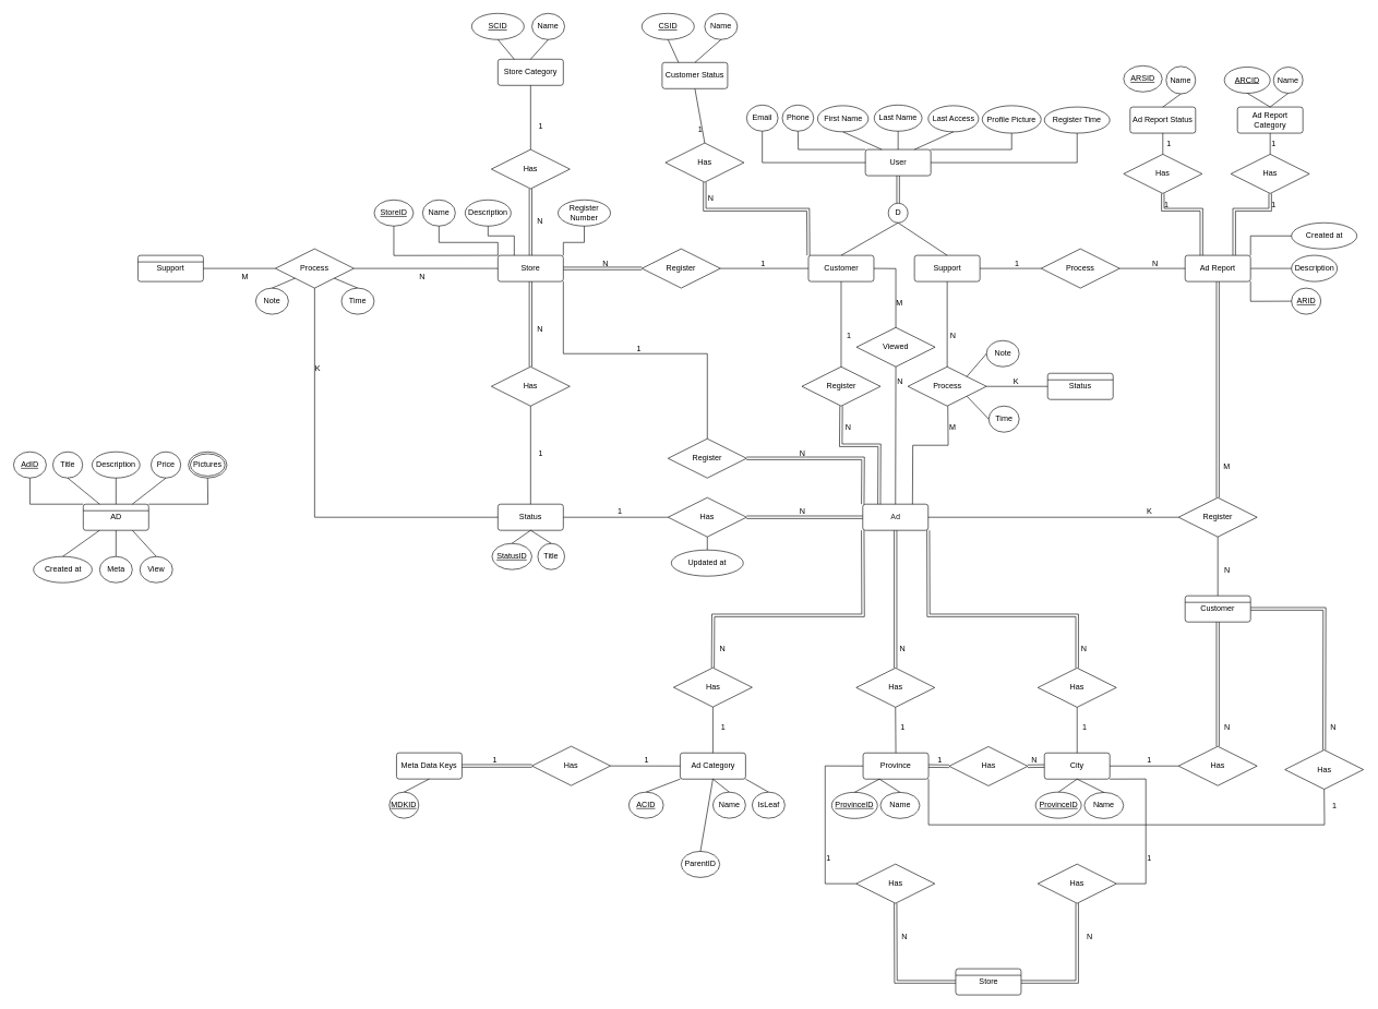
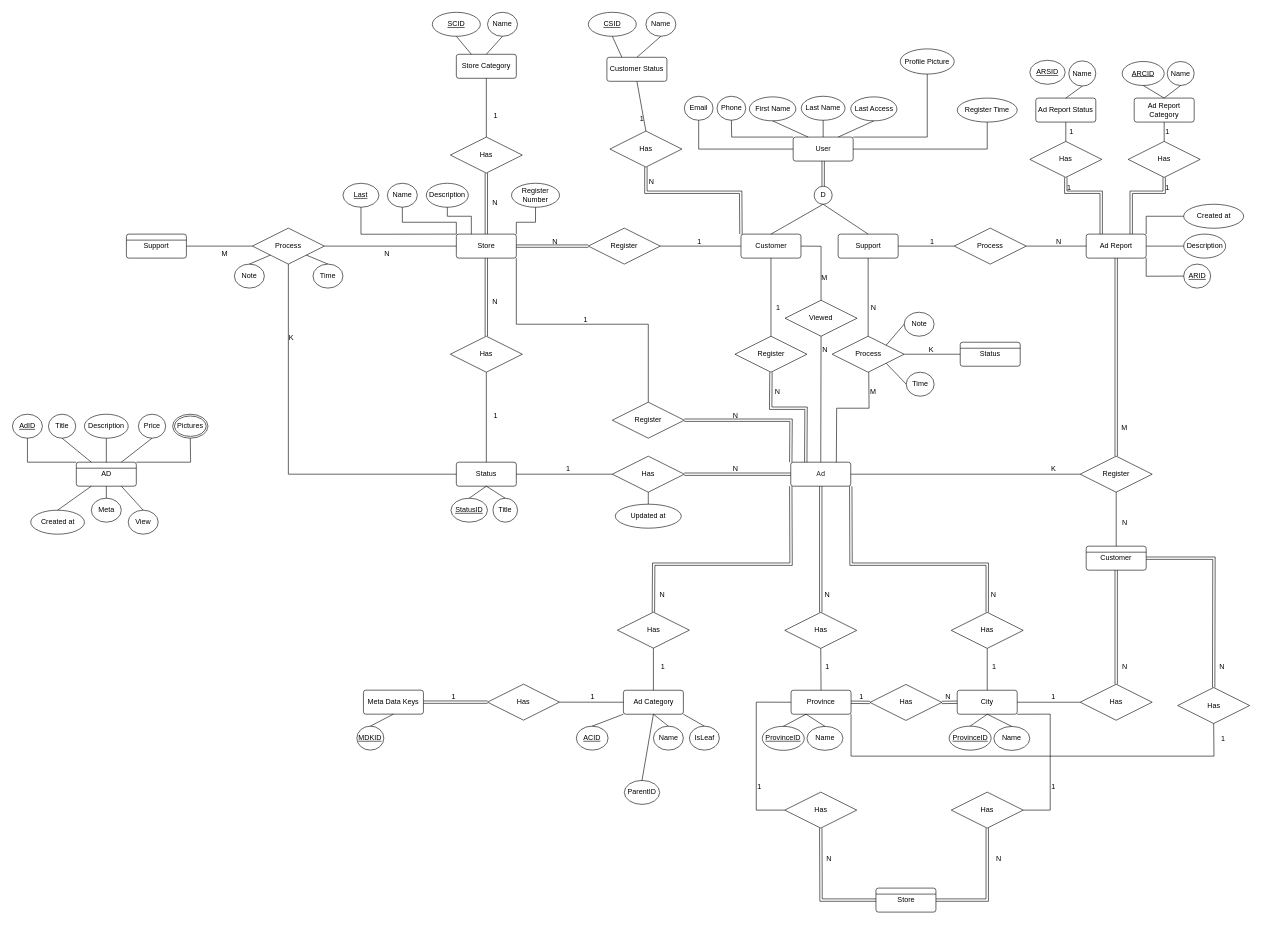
- <mxCell id="86" value="Profile Picture" style="ellipse;whiteSpace=wrap;html=1;align=center;" parent="1" vertex="1"><mxGeometry x="1500" y="161" width="90" height="42" as="geometry" /></mxCell>
+ <mxCell id="86" value="Profile Picture" style="ellipse;whiteSpace=wrap;html=1;align=center;" parent="1" vertex="1"><mxGeometry x="1500" y="81" width="90" height="42" as="geometry" /></mxCell>
- <mxCell id="147" value="StoreID" style="ellipse;whiteSpace=wrap;html=1;align=center;fontStyle=4;" parent="1" vertex="1"><mxGeometry x="571" y="305" width="60" height="40" as="geometry" /></mxCell>
+ <mxCell id="147" value="Last" style="ellipse;whiteSpace=wrap;html=1;align=center;fontStyle=4;" parent="1" vertex="1"><mxGeometry x="571" y="305" width="60" height="40" as="geometry" /></mxCell>
- <mxCell id="73" value="Meta" style="ellipse;whiteSpace=wrap;html=1;align=center;" parent="1" vertex="1"><mxGeometry x="151.5" y="850" width="50" height="40" as="geometry" /></mxCell>
+ <mxCell id="73" value="Meta" style="ellipse;whiteSpace=wrap;html=1;align=center;" parent="1" vertex="1"><mxGeometry x="151.5" y="830" width="50" height="40" as="geometry" /></mxCell>
